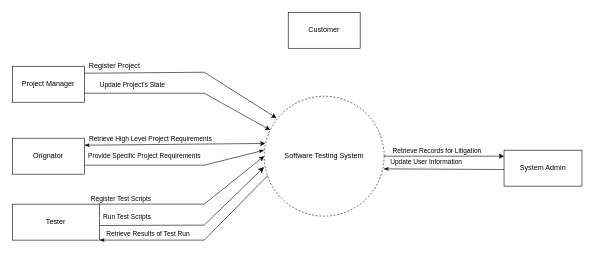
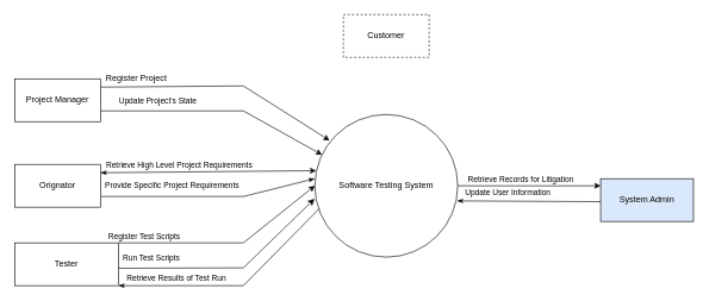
- <mxCell id="3" value="Customer" style="rounded=0;whiteSpace=wrap;html=1;" parent="1" vertex="1"><mxGeometry x="480" y="20" width="120" height="60" as="geometry" /></mxCell>
+ <mxCell id="3" value="Customer" style="rounded=0;whiteSpace=wrap;html=1;dashed=1;" parent="1" vertex="1"><mxGeometry x="480" y="20" width="120" height="60" as="geometry" /></mxCell>
- <mxCell id="2" value="Software Testing System" style="ellipse;whiteSpace=wrap;html=1;aspect=fixed;dashed=1;" parent="1" vertex="1"><mxGeometry x="440" y="160" width="200" height="200" as="geometry" /></mxCell>
+ <mxCell id="2" value="Software Testing System" style="ellipse;whiteSpace=wrap;html=1;aspect=fixed;" parent="1" vertex="1"><mxGeometry x="440" y="160" width="200" height="200" as="geometry" /></mxCell>
- <mxCell id="25" value="System Admin" style="rounded=0;whiteSpace=wrap;html=1;" parent="1" vertex="1"><mxGeometry x="840" y="250" width="130" height="60" as="geometry" /></mxCell>
+ <mxCell id="25" value="System Admin" style="rounded=0;whiteSpace=wrap;html=1;fillColor=#dae8fc;" parent="1" vertex="1"><mxGeometry x="840" y="250" width="130" height="60" as="geometry" /></mxCell>
